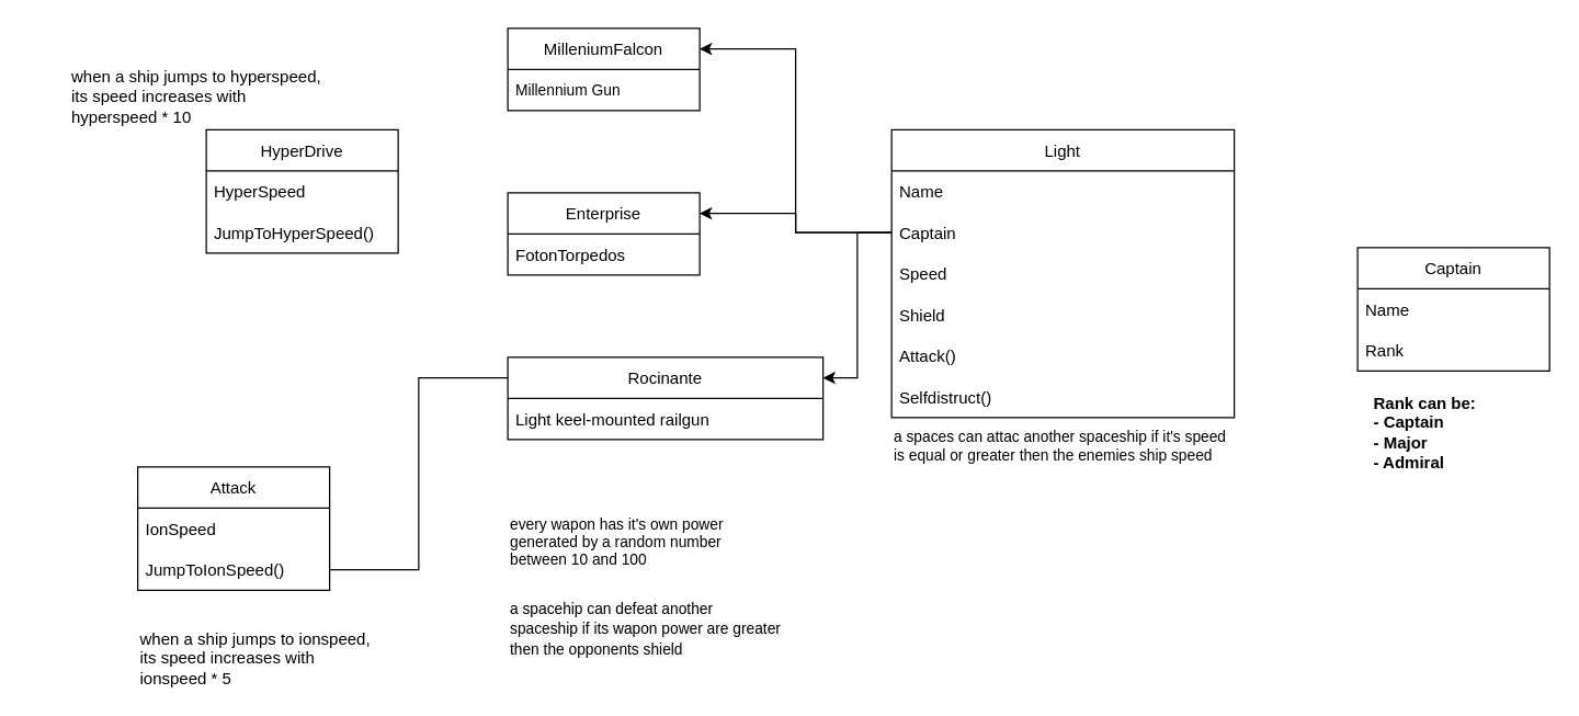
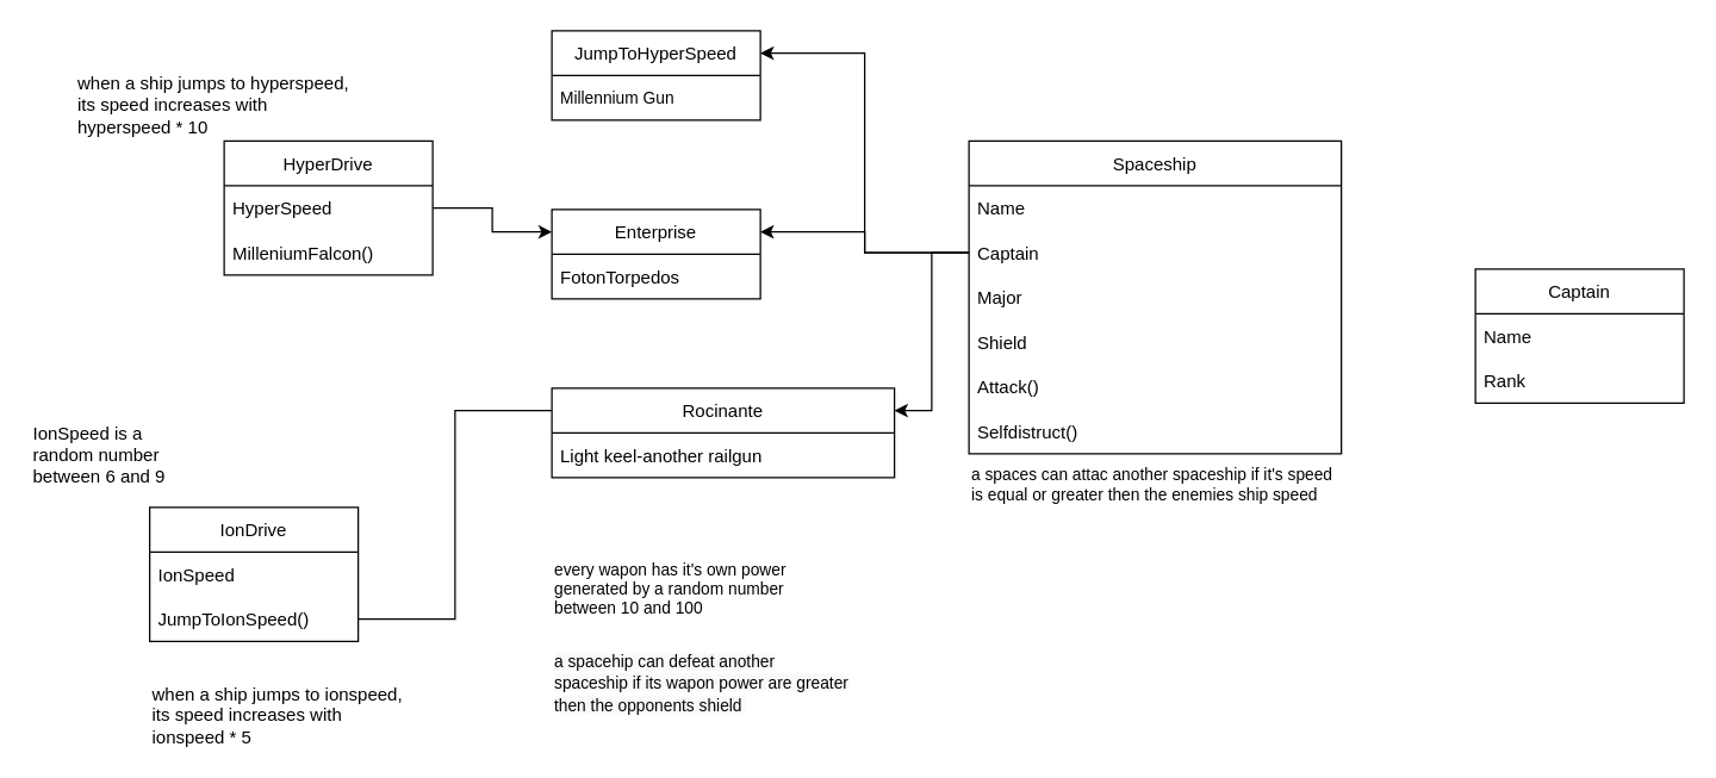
- <mxCell id="13" value="MilleniumFalcon" style="swimlane;fontStyle=0;childLayout=stackLayout;horizontal=1;startSize=30;horizontalStack=0;resizeParent=1;resizeParentMax=0;resizeLast=0;collapsible=1;marginBottom=0;" parent="1" vertex="1"><mxGeometry x="370" y="20" width="140" height="60" as="geometry" /></mxCell>
+ <mxCell id="13" value="JumpToHyperSpeed" style="swimlane;fontStyle=0;childLayout=stackLayout;horizontal=1;startSize=30;horizontalStack=0;resizeParent=1;resizeParentMax=0;resizeLast=0;collapsible=1;marginBottom=0;" parent="1" vertex="1"><mxGeometry x="370" y="20" width="140" height="60" as="geometry" /></mxCell>
- <mxCell id="2" value="Light" style="swimlane;fontStyle=0;childLayout=stackLayout;horizontal=1;startSize=30;horizontalStack=0;resizeParent=1;resizeParentMax=0;resizeLast=0;collapsible=1;marginBottom=0;" parent="1" vertex="1"><mxGeometry x="650" y="94" width="250" height="210" as="geometry" /></mxCell>
+ <mxCell id="2" value="Spaceship" style="swimlane;fontStyle=0;childLayout=stackLayout;horizontal=1;startSize=30;horizontalStack=0;resizeParent=1;resizeParentMax=0;resizeLast=0;collapsible=1;marginBottom=0;" parent="1" vertex="1"><mxGeometry x="650" y="94" width="250" height="210" as="geometry" /></mxCell>
+ <mxCell id="26" style="edgeStyle=orthogonalEdgeStyle;rounded=0;orthogonalLoop=1;jettySize=auto;html=1;exitX=1;exitY=0.5;exitDx=0;exitDy=0;entryX=0;entryY=0.25;entryDx=0;entryDy=0;fontSize=11;" parent="1" source="20" target="15" edge="1"><mxGeometry relative="1" as="geometry" /></mxCell>
- <mxCell id="21" value="JumpToHyperSpeed()" style="text;strokeColor=none;fillColor=none;align=left;verticalAlign=middle;spacingLeft=4;spacingRight=4;overflow=hidden;points=[[0,0.5],[1,0.5]];portConstraint=eastwest;rotatable=0;" parent="19" vertex="1"><mxGeometry y="60" width="140" height="30" as="geometry" /></mxCell>
+ <mxCell id="21" value="MilleniumFalcon()" style="text;strokeColor=none;fillColor=none;align=left;verticalAlign=middle;spacingLeft=4;spacingRight=4;overflow=hidden;points=[[0,0.5],[1,0.5]];portConstraint=eastwest;rotatable=0;" parent="19" vertex="1"><mxGeometry y="60" width="140" height="30" as="geometry" /></mxCell>
- <mxCell id="5" value="Speed" style="text;strokeColor=none;fillColor=none;align=left;verticalAlign=middle;spacingLeft=4;spacingRight=4;overflow=hidden;points=[[0,0.5],[1,0.5]];portConstraint=eastwest;rotatable=0;" parent="2" vertex="1"><mxGeometry y="90" width="250" height="30" as="geometry" /></mxCell>
+ <mxCell id="5" value="Major" style="text;strokeColor=none;fillColor=none;align=left;verticalAlign=middle;spacingLeft=4;spacingRight=4;overflow=hidden;points=[[0,0.5],[1,0.5]];portConstraint=eastwest;rotatable=0;" parent="2" vertex="1"><mxGeometry y="90" width="250" height="30" as="geometry" /></mxCell>
+ <mxCell id="34" value="IonSpeed is a random number between 6 and 9" style="text;html=1;strokeColor=none;fillColor=none;align=left;verticalAlign=middle;whiteSpace=wrap;rounded=0;" parent="1" vertex="1"><mxGeometry x="20" y="290" width="110" height="30" as="geometry" /></mxCell>
- <mxCell id="18" value="Light keel-mounted railgun" style="text;strokeColor=none;fillColor=none;align=left;verticalAlign=middle;spacingLeft=4;spacingRight=4;overflow=hidden;points=[[0,0.5],[1,0.5]];portConstraint=eastwest;rotatable=0;" parent="17" vertex="1"><mxGeometry y="30" width="230" height="30" as="geometry" /></mxCell>
+ <mxCell id="18" value="Light keel-another railgun" style="text;strokeColor=none;fillColor=none;align=left;verticalAlign=middle;spacingLeft=4;spacingRight=4;overflow=hidden;points=[[0,0.5],[1,0.5]];portConstraint=eastwest;rotatable=0;" parent="17" vertex="1"><mxGeometry y="30" width="230" height="30" as="geometry" /></mxCell>
- <mxCell id="12" value="Rank can be:&lt;br&gt;- Captain&lt;br&gt;- Major&lt;br&gt;&lt;div style=&quot;&quot;&gt;&lt;span&gt;- Admiral&lt;/span&gt;&lt;/div&gt;" style="text;html=1;strokeColor=none;fillColor=none;align=left;verticalAlign=middle;whiteSpace=wrap;rounded=0;fontStyle=1" parent="1" vertex="1"><mxGeometry x="1000" y="290" width="90" height="50" as="geometry" /></mxCell>
- <mxCell id="29" value="Attack" style="swimlane;fontStyle=0;childLayout=stackLayout;horizontal=1;startSize=30;horizontalStack=0;resizeParent=1;resizeParentMax=0;resizeLast=0;collapsible=1;marginBottom=0;" parent="1" vertex="1"><mxGeometry x="100" y="340" width="140" height="90" as="geometry" /></mxCell>
+ <mxCell id="29" value="IonDrive" style="swimlane;fontStyle=0;childLayout=stackLayout;horizontal=1;startSize=30;horizontalStack=0;resizeParent=1;resizeParentMax=0;resizeLast=0;collapsible=1;marginBottom=0;" parent="1" vertex="1"><mxGeometry x="100" y="340" width="140" height="90" as="geometry" /></mxCell>
